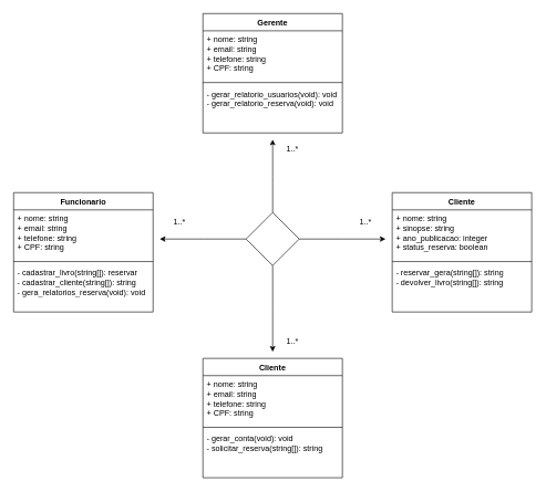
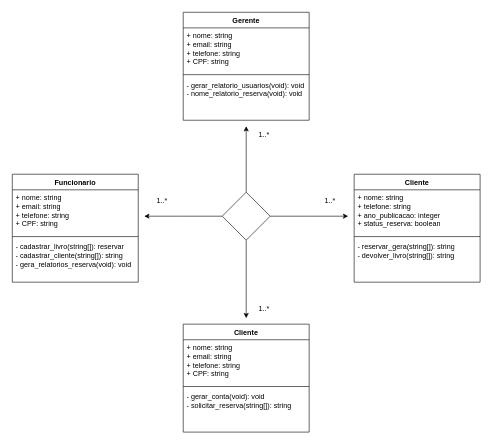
- <mxCell id="25" value="- gerar_relatorio_usuarios(void): void&lt;br&gt;- gerar_relatorio_reserva(void): void" style="text;strokeColor=none;fillColor=none;align=left;verticalAlign=top;spacingLeft=4;spacingRight=4;overflow=hidden;rotatable=0;points=[[0,0.5],[1,0.5]];portConstraint=eastwest;whiteSpace=wrap;html=1;" vertex="1" parent="22"><mxGeometry y="108" width="210" height="72" as="geometry" /></mxCell>
+ <mxCell id="25" value="- gerar_relatorio_usuarios(void): void&lt;br&gt;- nome_relatorio_reserva(void): void" style="text;strokeColor=none;fillColor=none;align=left;verticalAlign=top;spacingLeft=4;spacingRight=4;overflow=hidden;rotatable=0;points=[[0,0.5],[1,0.5]];portConstraint=eastwest;whiteSpace=wrap;html=1;" vertex="1" parent="22"><mxGeometry y="108" width="210" height="72" as="geometry" /></mxCell>
- <mxCell id="19" value="+ nome: string&lt;br&gt;+ sinopse: string&lt;br&gt;+ ano_publicacao: integer&lt;br&gt;+ status_reserva: boolean" style="text;strokeColor=none;fillColor=none;align=left;verticalAlign=top;spacingLeft=4;spacingRight=4;overflow=hidden;rotatable=0;points=[[0,0.5],[1,0.5]];portConstraint=eastwest;whiteSpace=wrap;html=1;" vertex="1" parent="18"><mxGeometry y="26" width="210" height="74" as="geometry" /></mxCell>
+ <mxCell id="19" value="+ nome: string&lt;br&gt;+ telefone: string&lt;br&gt;+ ano_publicacao: integer&lt;br&gt;+ status_reserva: boolean" style="text;strokeColor=none;fillColor=none;align=left;verticalAlign=top;spacingLeft=4;spacingRight=4;overflow=hidden;rotatable=0;points=[[0,0.5],[1,0.5]];portConstraint=eastwest;whiteSpace=wrap;html=1;" vertex="1" parent="18"><mxGeometry y="26" width="210" height="74" as="geometry" /></mxCell>
